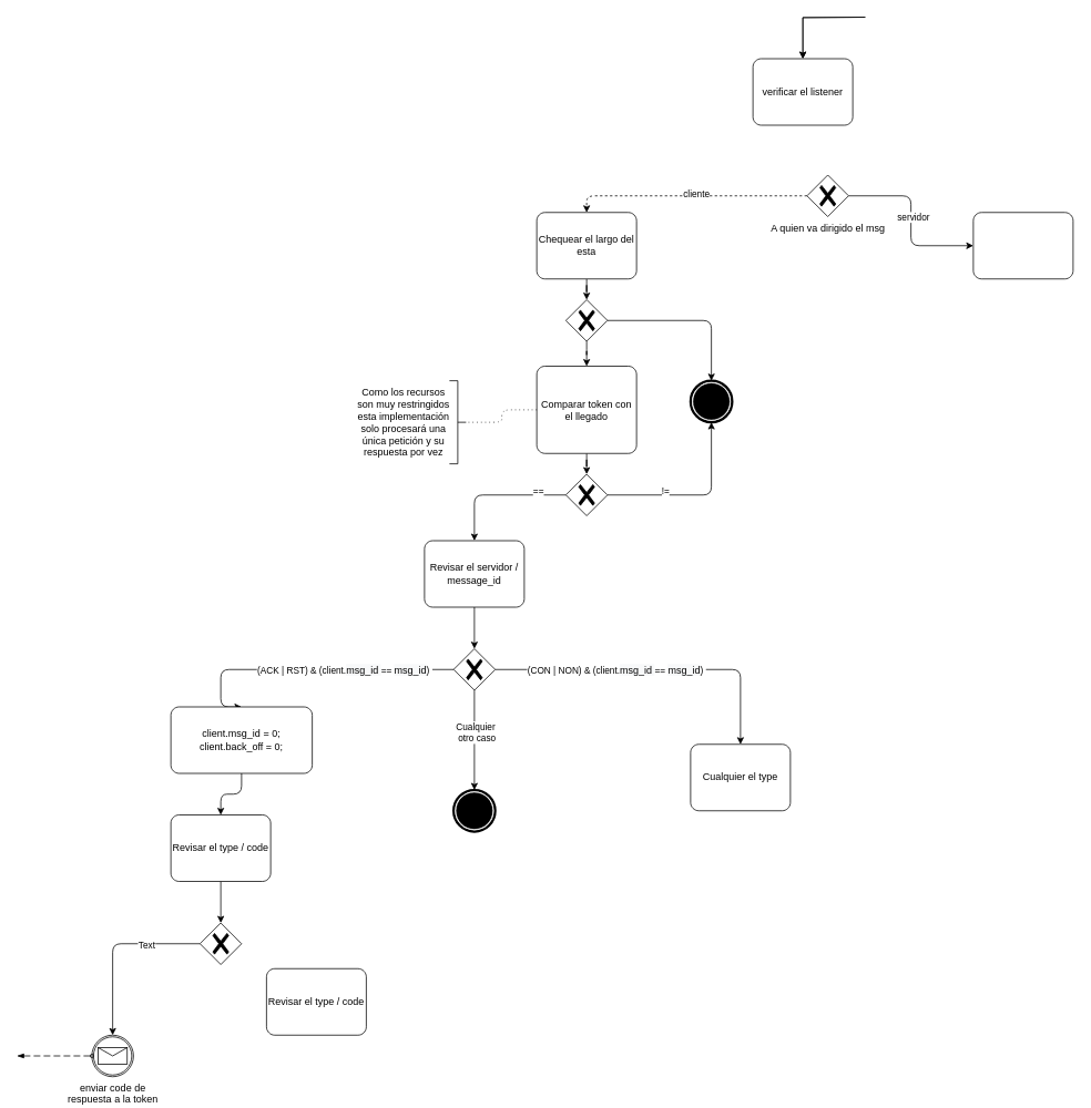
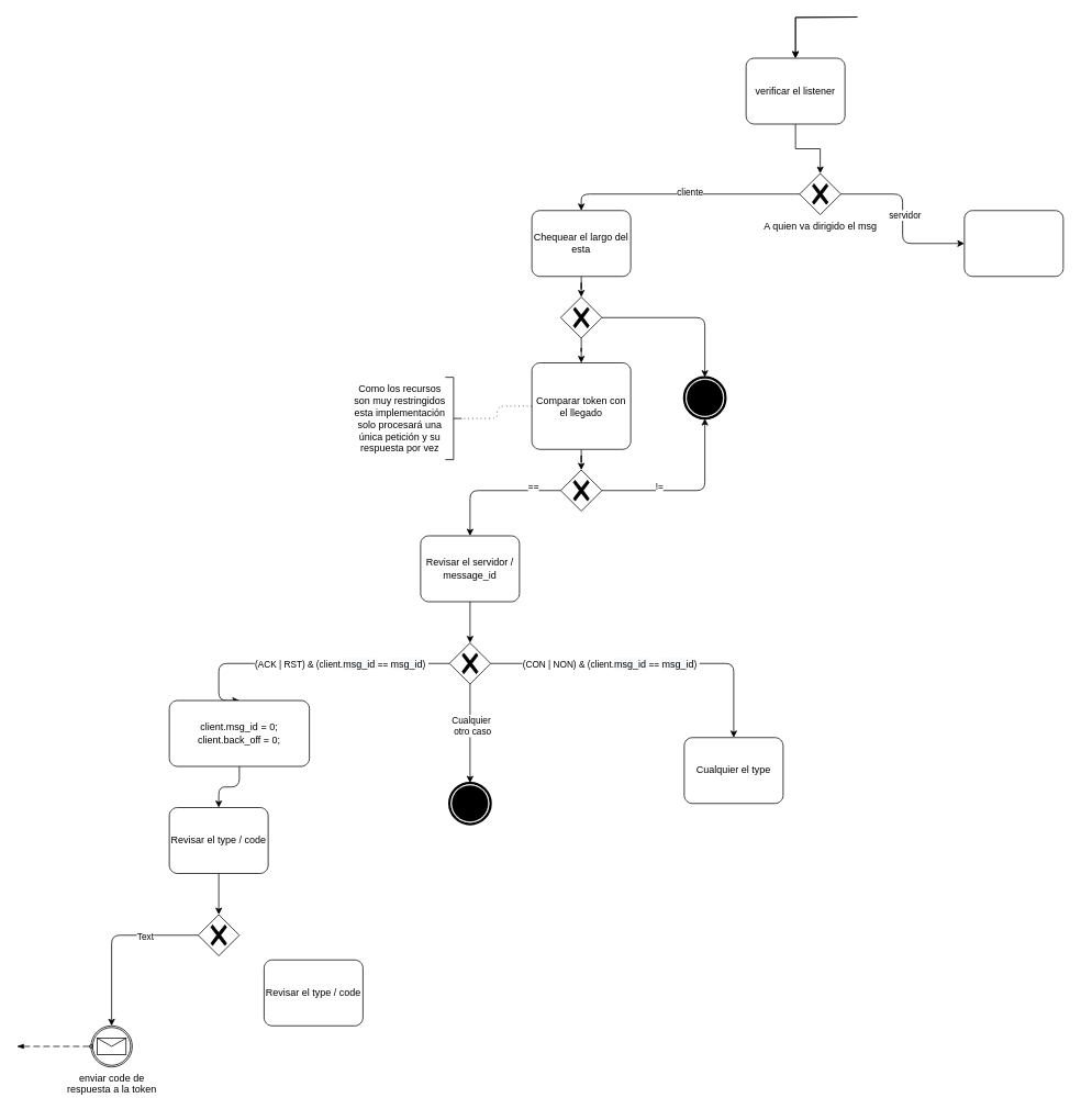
+ <mxCell id="5" style="edgeStyle=orthogonalEdgeStyle;rounded=0;orthogonalLoop=1;jettySize=auto;html=1;entryX=0.5;entryY=0;entryDx=0;entryDy=0;entryPerimeter=0;" edge="1" parent="1" source="6" target="10"><mxGeometry relative="1" as="geometry" /></mxCell>
- <mxCell id="11" style="edgeStyle=orthogonalEdgeStyle;rounded=1;orthogonalLoop=1;jettySize=auto;html=1;entryX=0.5;entryY=0;entryDx=0;entryDy=0;entryPerimeter=0;dashed=1;" edge="1" parent="1" source="10" target="22"><mxGeometry relative="1" as="geometry" /></mxCell>
+ <mxCell id="11" style="edgeStyle=orthogonalEdgeStyle;rounded=1;orthogonalLoop=1;jettySize=auto;html=1;entryX=0.5;entryY=0;entryDx=0;entryDy=0;entryPerimeter=0;" edge="1" parent="1" source="10" target="22"><mxGeometry relative="1" as="geometry" /></mxCell>
